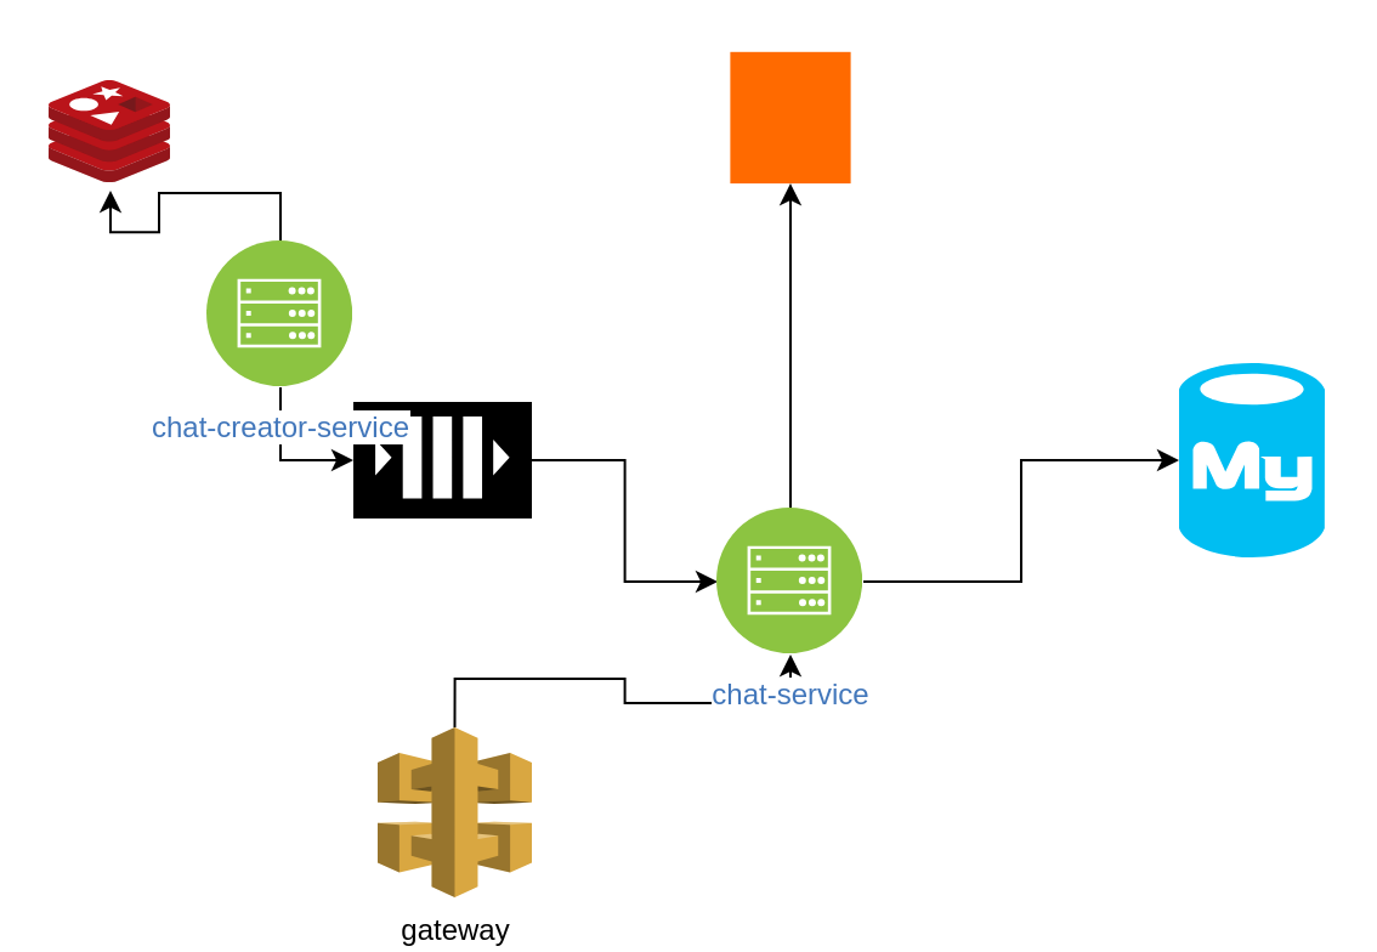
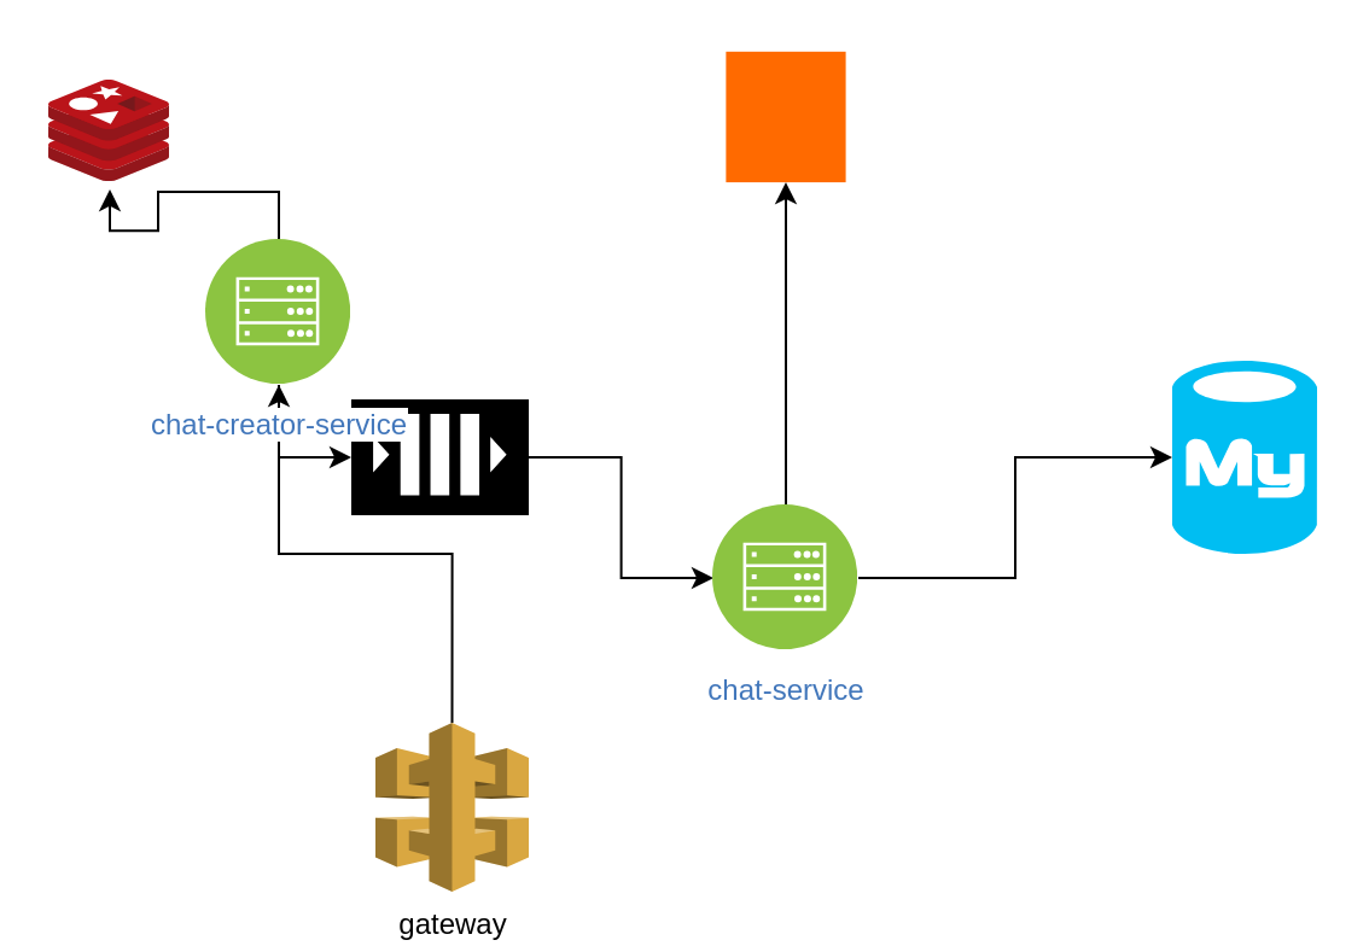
+ <mxCell id="12" style="edgeStyle=orthogonalEdgeStyle;rounded=0;orthogonalLoop=1;jettySize=auto;html=1;exitX=0.5;exitY=0;exitDx=0;exitDy=0;exitPerimeter=0;entryX=0.5;entryY=1;entryDx=0;entryDy=0;" edge="1" parent="1" source="13" target="15"><mxGeometry relative="1" as="geometry" /></mxCell>
- <mxCell id="11" style="edgeStyle=orthogonalEdgeStyle;rounded=0;orthogonalLoop=1;jettySize=auto;html=1;exitX=0.5;exitY=0;exitDx=0;exitDy=0;exitPerimeter=0;" edge="1" parent="1" source="13" target="14"><mxGeometry relative="1" as="geometry" /></mxCell>
